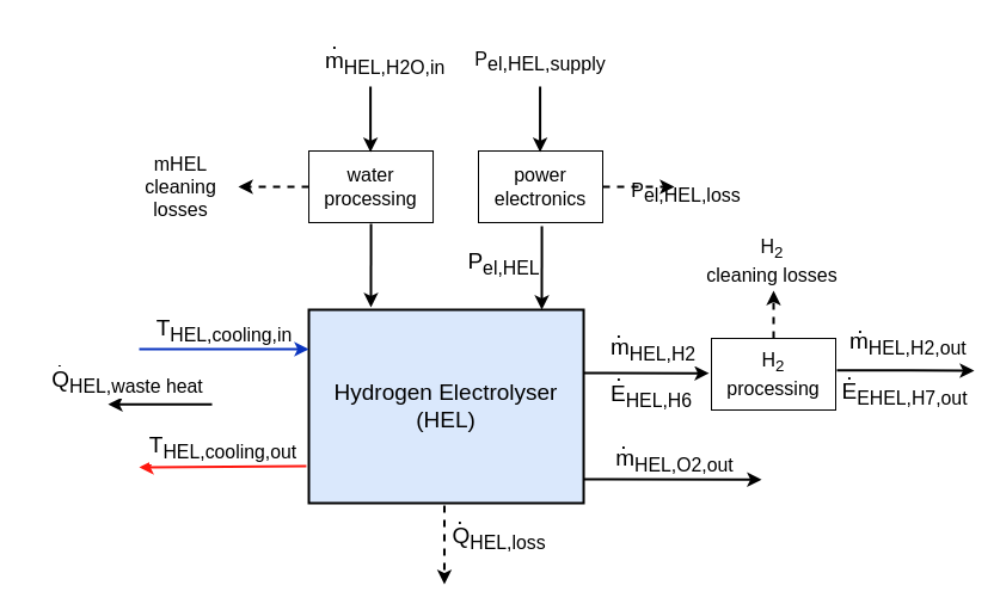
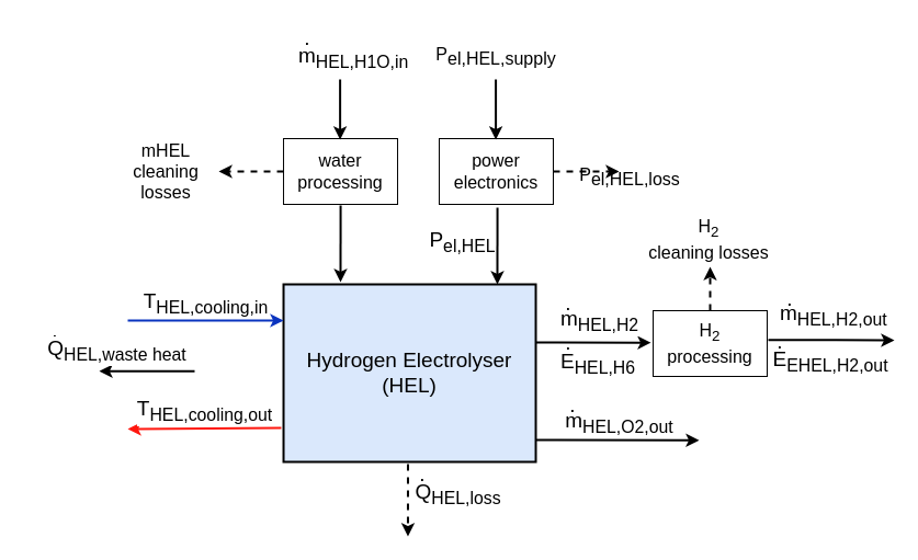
- <mxCell id="23" value="&lt;font style=&quot;font-size: 19px;&quot;&gt;&lt;span style=&quot;color: rgb(0, 0, 0); font-family: Helvetica; font-style: normal; font-variant-ligatures: normal; font-variant-caps: normal; font-weight: 400; letter-spacing: normal; orphans: 2; text-align: center; text-indent: 0px; text-transform: none; widows: 2; word-spacing: 0px; -webkit-text-stroke-width: 0px; background-color: rgb(255, 255, 255); text-decoration-thickness: initial; text-decoration-style: initial; text-decoration-color: initial; float: none; display: inline !important;&quot;&gt;m&lt;/span&gt;&lt;sub style=&quot;color: rgb(0, 0, 0); font-family: Helvetica; font-style: normal; font-variant-ligatures: normal; font-variant-caps: normal; font-weight: 400; letter-spacing: normal; orphans: 2; text-align: center; text-indent: 0px; text-transform: none; widows: 2; word-spacing: 0px; -webkit-text-stroke-width: 0px; text-decoration-thickness: initial; text-decoration-style: initial; text-decoration-color: initial;&quot;&gt;HEL,H2O,in&lt;/sub&gt;&lt;/font&gt;" style="text;whiteSpace=wrap;html=1;fontSize=19;" parent="1" vertex="1"><mxGeometry x="270" y="33" width="90" height="50" as="geometry" /></mxCell>
+ <mxCell id="23" value="&lt;font style=&quot;font-size: 19px;&quot;&gt;&lt;span style=&quot;color: rgb(0, 0, 0); font-family: Helvetica; font-style: normal; font-variant-ligatures: normal; font-variant-caps: normal; font-weight: 400; letter-spacing: normal; orphans: 2; text-align: center; text-indent: 0px; text-transform: none; widows: 2; word-spacing: 0px; -webkit-text-stroke-width: 0px; background-color: rgb(255, 255, 255); text-decoration-thickness: initial; text-decoration-style: initial; text-decoration-color: initial; float: none; display: inline !important;&quot;&gt;m&lt;/span&gt;&lt;sub style=&quot;color: rgb(0, 0, 0); font-family: Helvetica; font-style: normal; font-variant-ligatures: normal; font-variant-caps: normal; font-weight: 400; letter-spacing: normal; orphans: 2; text-align: center; text-indent: 0px; text-transform: none; widows: 2; word-spacing: 0px; -webkit-text-stroke-width: 0px; text-decoration-thickness: initial; text-decoration-style: initial; text-decoration-color: initial;&quot;&gt;HEL,H1O,in&lt;/sub&gt;&lt;/font&gt;" style="text;whiteSpace=wrap;html=1;fontSize=19;" parent="1" vertex="1"><mxGeometry x="270" y="33" width="90" height="50" as="geometry" /></mxCell>
- <mxCell id="31" value="&lt;font style=&quot;font-size: 19px;&quot;&gt;E&lt;sub&gt;EHEL,H7,out&lt;/sub&gt;&lt;/font&gt;" style="text;html=1;strokeColor=none;fillColor=none;align=center;verticalAlign=middle;whiteSpace=wrap;rounded=0;fontSize=19;" parent="1" vertex="1"><mxGeometry x="726.5" y="315" width="60" height="30" as="geometry" /></mxCell>
+ <mxCell id="31" value="&lt;font style=&quot;font-size: 19px;&quot;&gt;E&lt;sub&gt;EHEL,H2,out&lt;/sub&gt;&lt;/font&gt;" style="text;html=1;strokeColor=none;fillColor=none;align=center;verticalAlign=middle;whiteSpace=wrap;rounded=0;fontSize=19;" parent="1" vertex="1"><mxGeometry x="726.5" y="315" width="60" height="30" as="geometry" /></mxCell>
